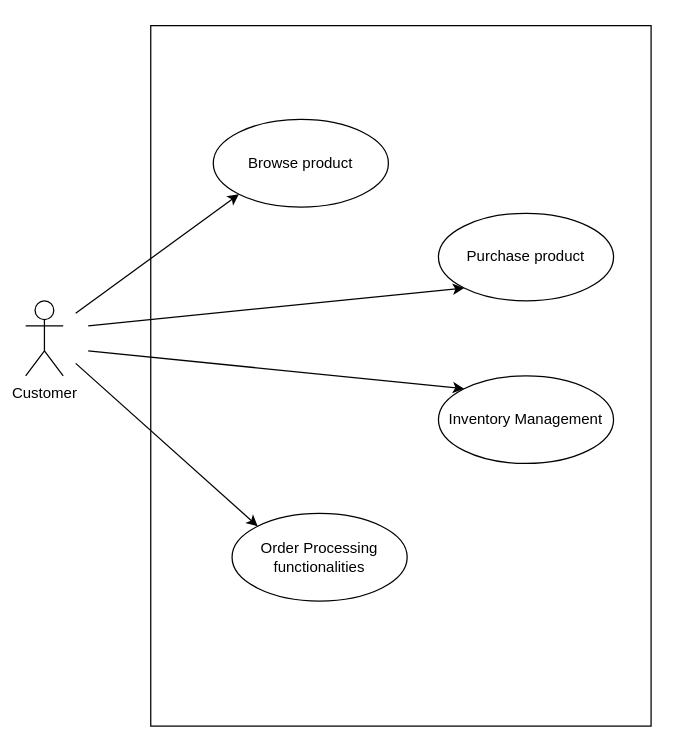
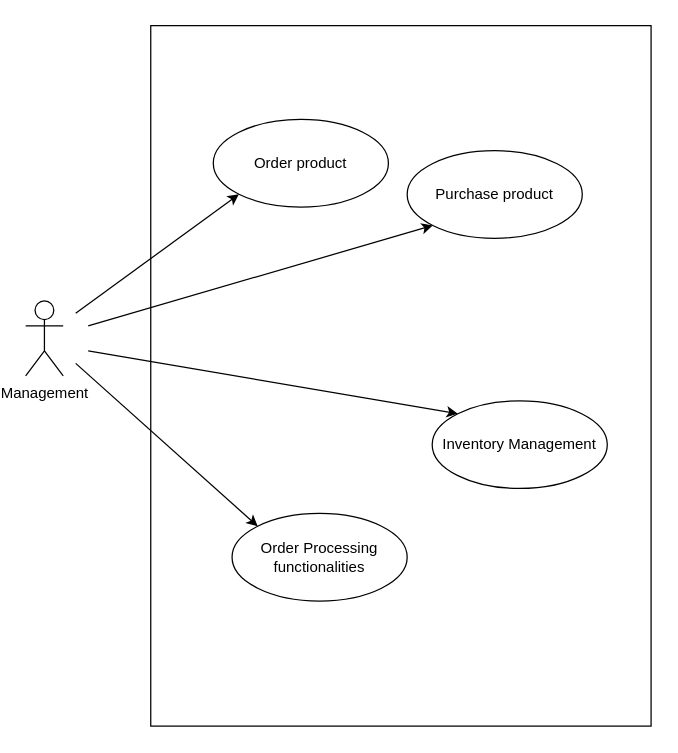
- <mxCell id="4" value="Browse product" style="ellipse;whiteSpace=wrap;html=1;" vertex="1" parent="1"><mxGeometry x="170" y="95" width="140" height="70" as="geometry" /></mxCell>
+ <mxCell id="4" value="Order product" style="ellipse;whiteSpace=wrap;html=1;" vertex="1" parent="1"><mxGeometry x="170" y="95" width="140" height="70" as="geometry" /></mxCell>
- <mxCell id="5" value="Purchase product" style="ellipse;whiteSpace=wrap;html=1;" vertex="1" parent="1"><mxGeometry x="350" y="170" width="140" height="70" as="geometry" /></mxCell>
+ <mxCell id="5" value="Purchase product" style="ellipse;whiteSpace=wrap;html=1;" vertex="1" parent="1"><mxGeometry x="325" y="120" width="140" height="70" as="geometry" /></mxCell>
- <mxCell id="3" value="Customer" style="shape=umlActor;verticalLabelPosition=bottom;verticalAlign=top;html=1;" vertex="1" parent="1"><mxGeometry x="20" y="240" width="30" height="60" as="geometry" /></mxCell>
+ <mxCell id="3" value="Management" style="shape=umlActor;verticalLabelPosition=bottom;verticalAlign=top;html=1;" vertex="1" parent="1"><mxGeometry x="20" y="240" width="30" height="60" as="geometry" /></mxCell>
- <mxCell id="6" value="Inventory Management" style="ellipse;whiteSpace=wrap;html=1;" vertex="1" parent="1"><mxGeometry x="350" y="300" width="140" height="70" as="geometry" /></mxCell>
+ <mxCell id="6" value="Inventory Management" style="ellipse;whiteSpace=wrap;html=1;" vertex="1" parent="1"><mxGeometry x="345" y="320" width="140" height="70" as="geometry" /></mxCell>
